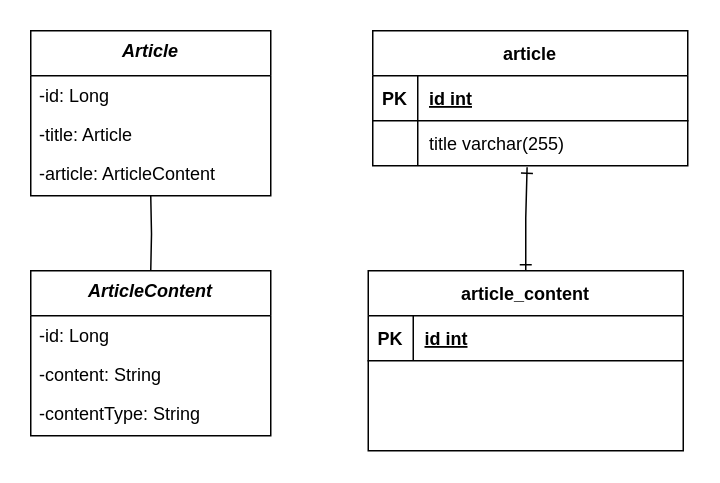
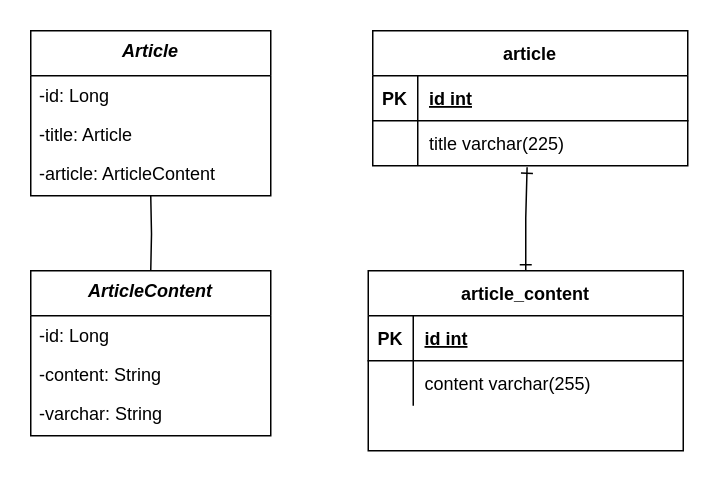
- <mxCell id="27" value="title varchar(255)" style="shape=partialRectangle;overflow=hidden;connectable=0;fillColor=none;top=0;left=0;bottom=0;right=0;align=left;spacingLeft=6;" vertex="1" parent="25"><mxGeometry x="30" width="180" height="30" as="geometry"><mxRectangle width="180" height="30" as="alternateBounds" /></mxGeometry></mxCell>
+ <mxCell id="27" value="title varchar(225)" style="shape=partialRectangle;overflow=hidden;connectable=0;fillColor=none;top=0;left=0;bottom=0;right=0;align=left;spacingLeft=6;" vertex="1" parent="25"><mxGeometry x="30" width="180" height="30" as="geometry"><mxRectangle width="180" height="30" as="alternateBounds" /></mxGeometry></mxCell>
+ <mxCell id="14" value="content varchar(255)" style="shape=partialRectangle;overflow=hidden;connectable=0;fillColor=none;top=0;left=0;bottom=0;right=0;align=left;spacingLeft=6;" vertex="1" parent="12"><mxGeometry x="30" width="180" height="30" as="geometry"><mxRectangle width="180" height="30" as="alternateBounds" /></mxGeometry></mxCell>
- <mxCell id="6" value="-contentType: String" style="text;align=left;verticalAlign=top;spacingLeft=4;spacingRight=4;overflow=hidden;rotatable=0;points=[[0,0.5],[1,0.5]];portConstraint=eastwest;rounded=0;shadow=0;html=0;" vertex="1" parent="3"><mxGeometry y="82" width="160" height="26" as="geometry" /></mxCell>
+ <mxCell id="6" value="-varchar: String" style="text;align=left;verticalAlign=top;spacingLeft=4;spacingRight=4;overflow=hidden;rotatable=0;points=[[0,0.5],[1,0.5]];portConstraint=eastwest;rounded=0;shadow=0;html=0;" vertex="1" parent="3"><mxGeometry y="82" width="160" height="26" as="geometry" /></mxCell>
